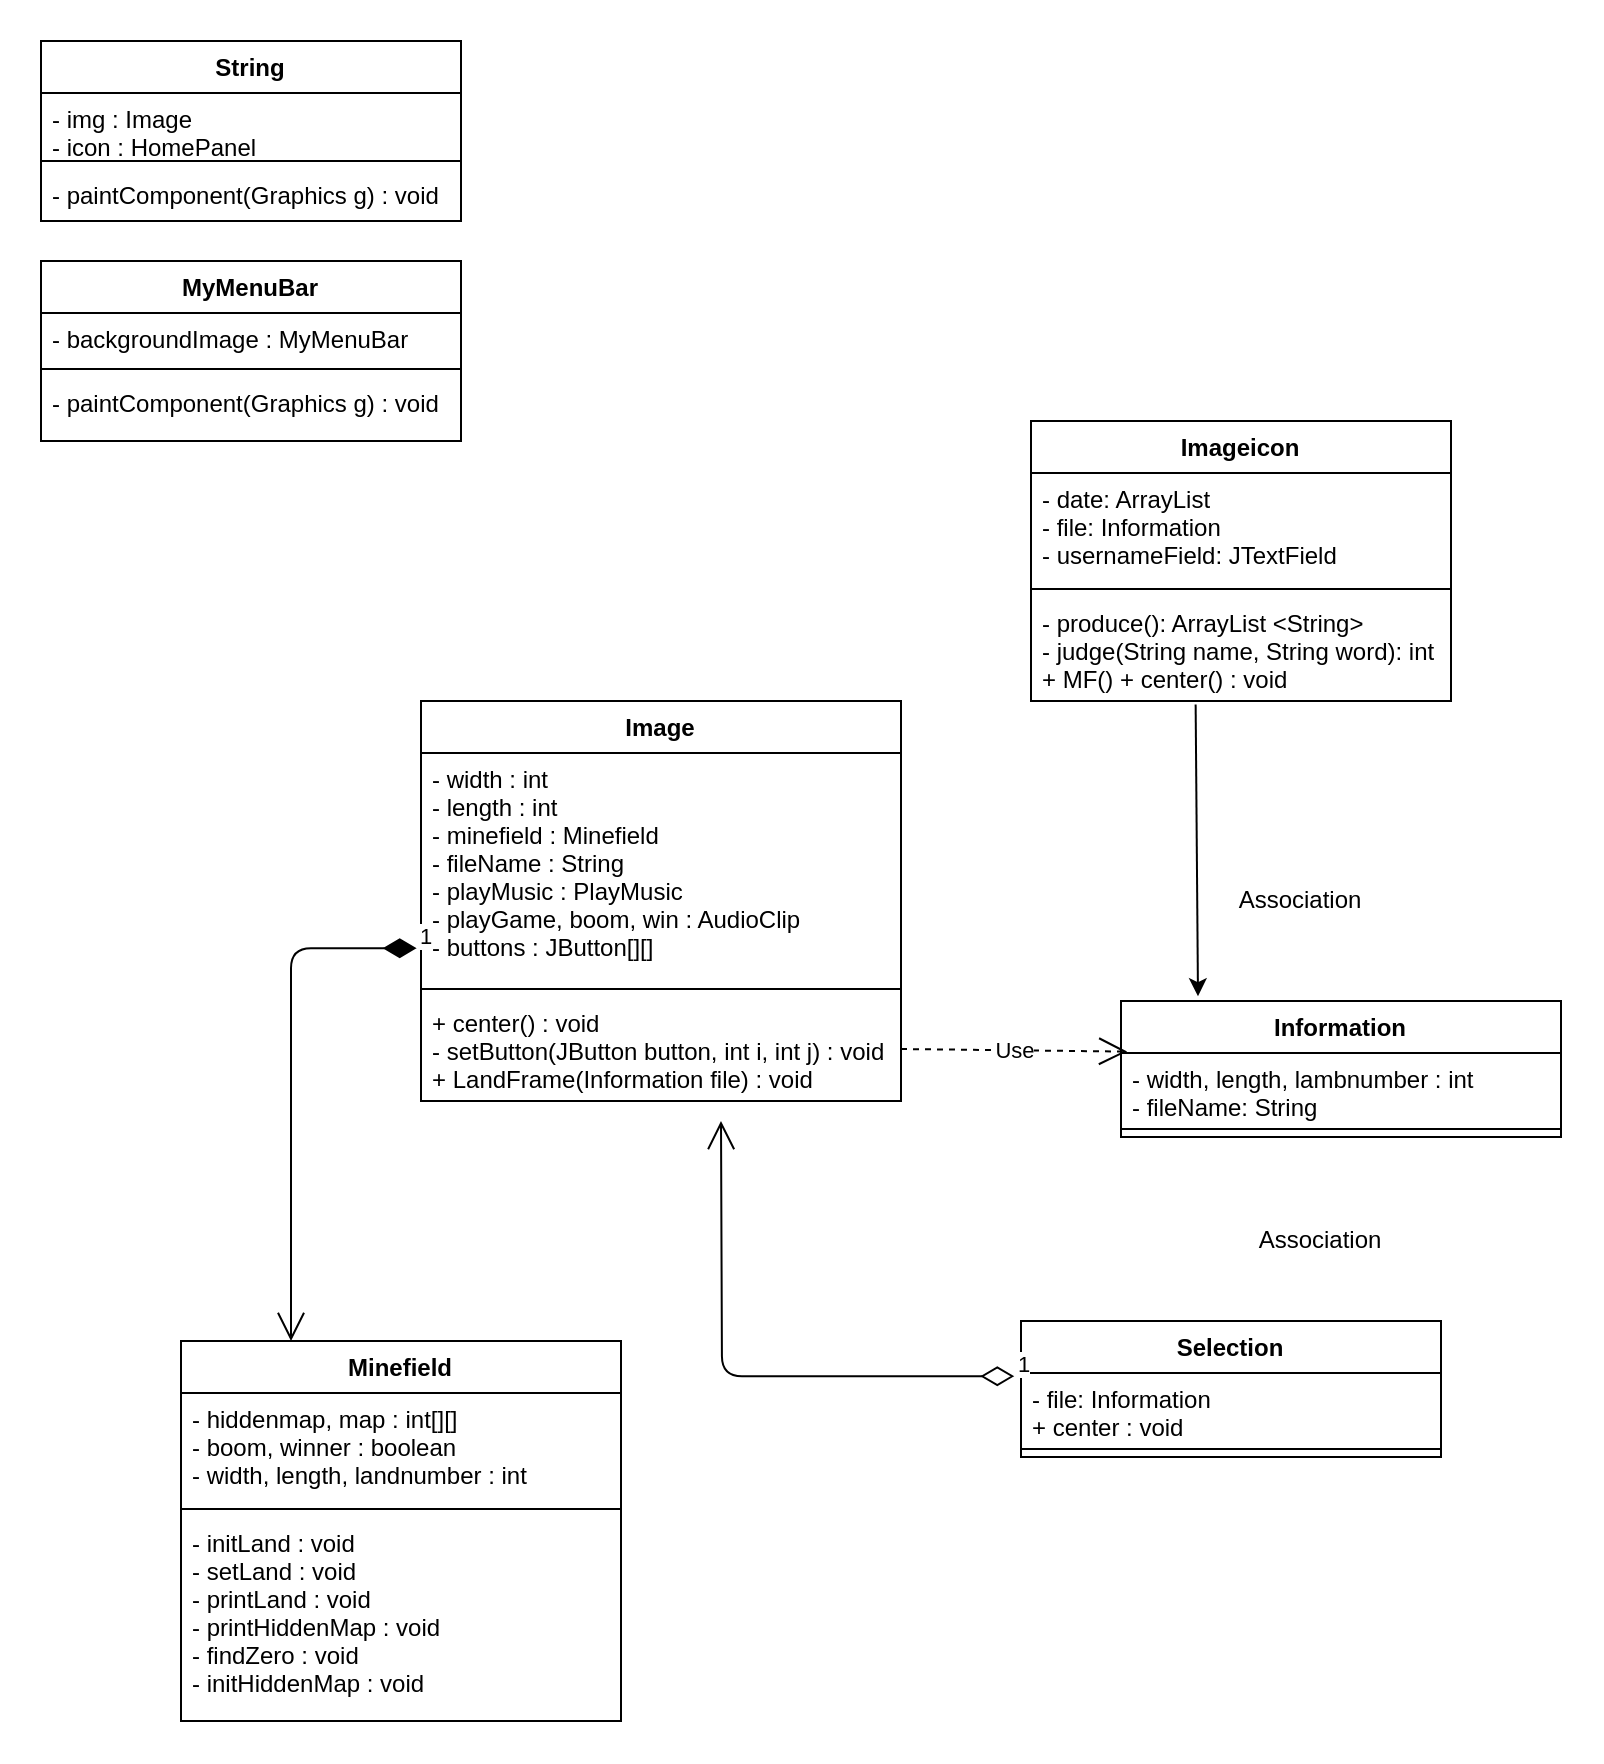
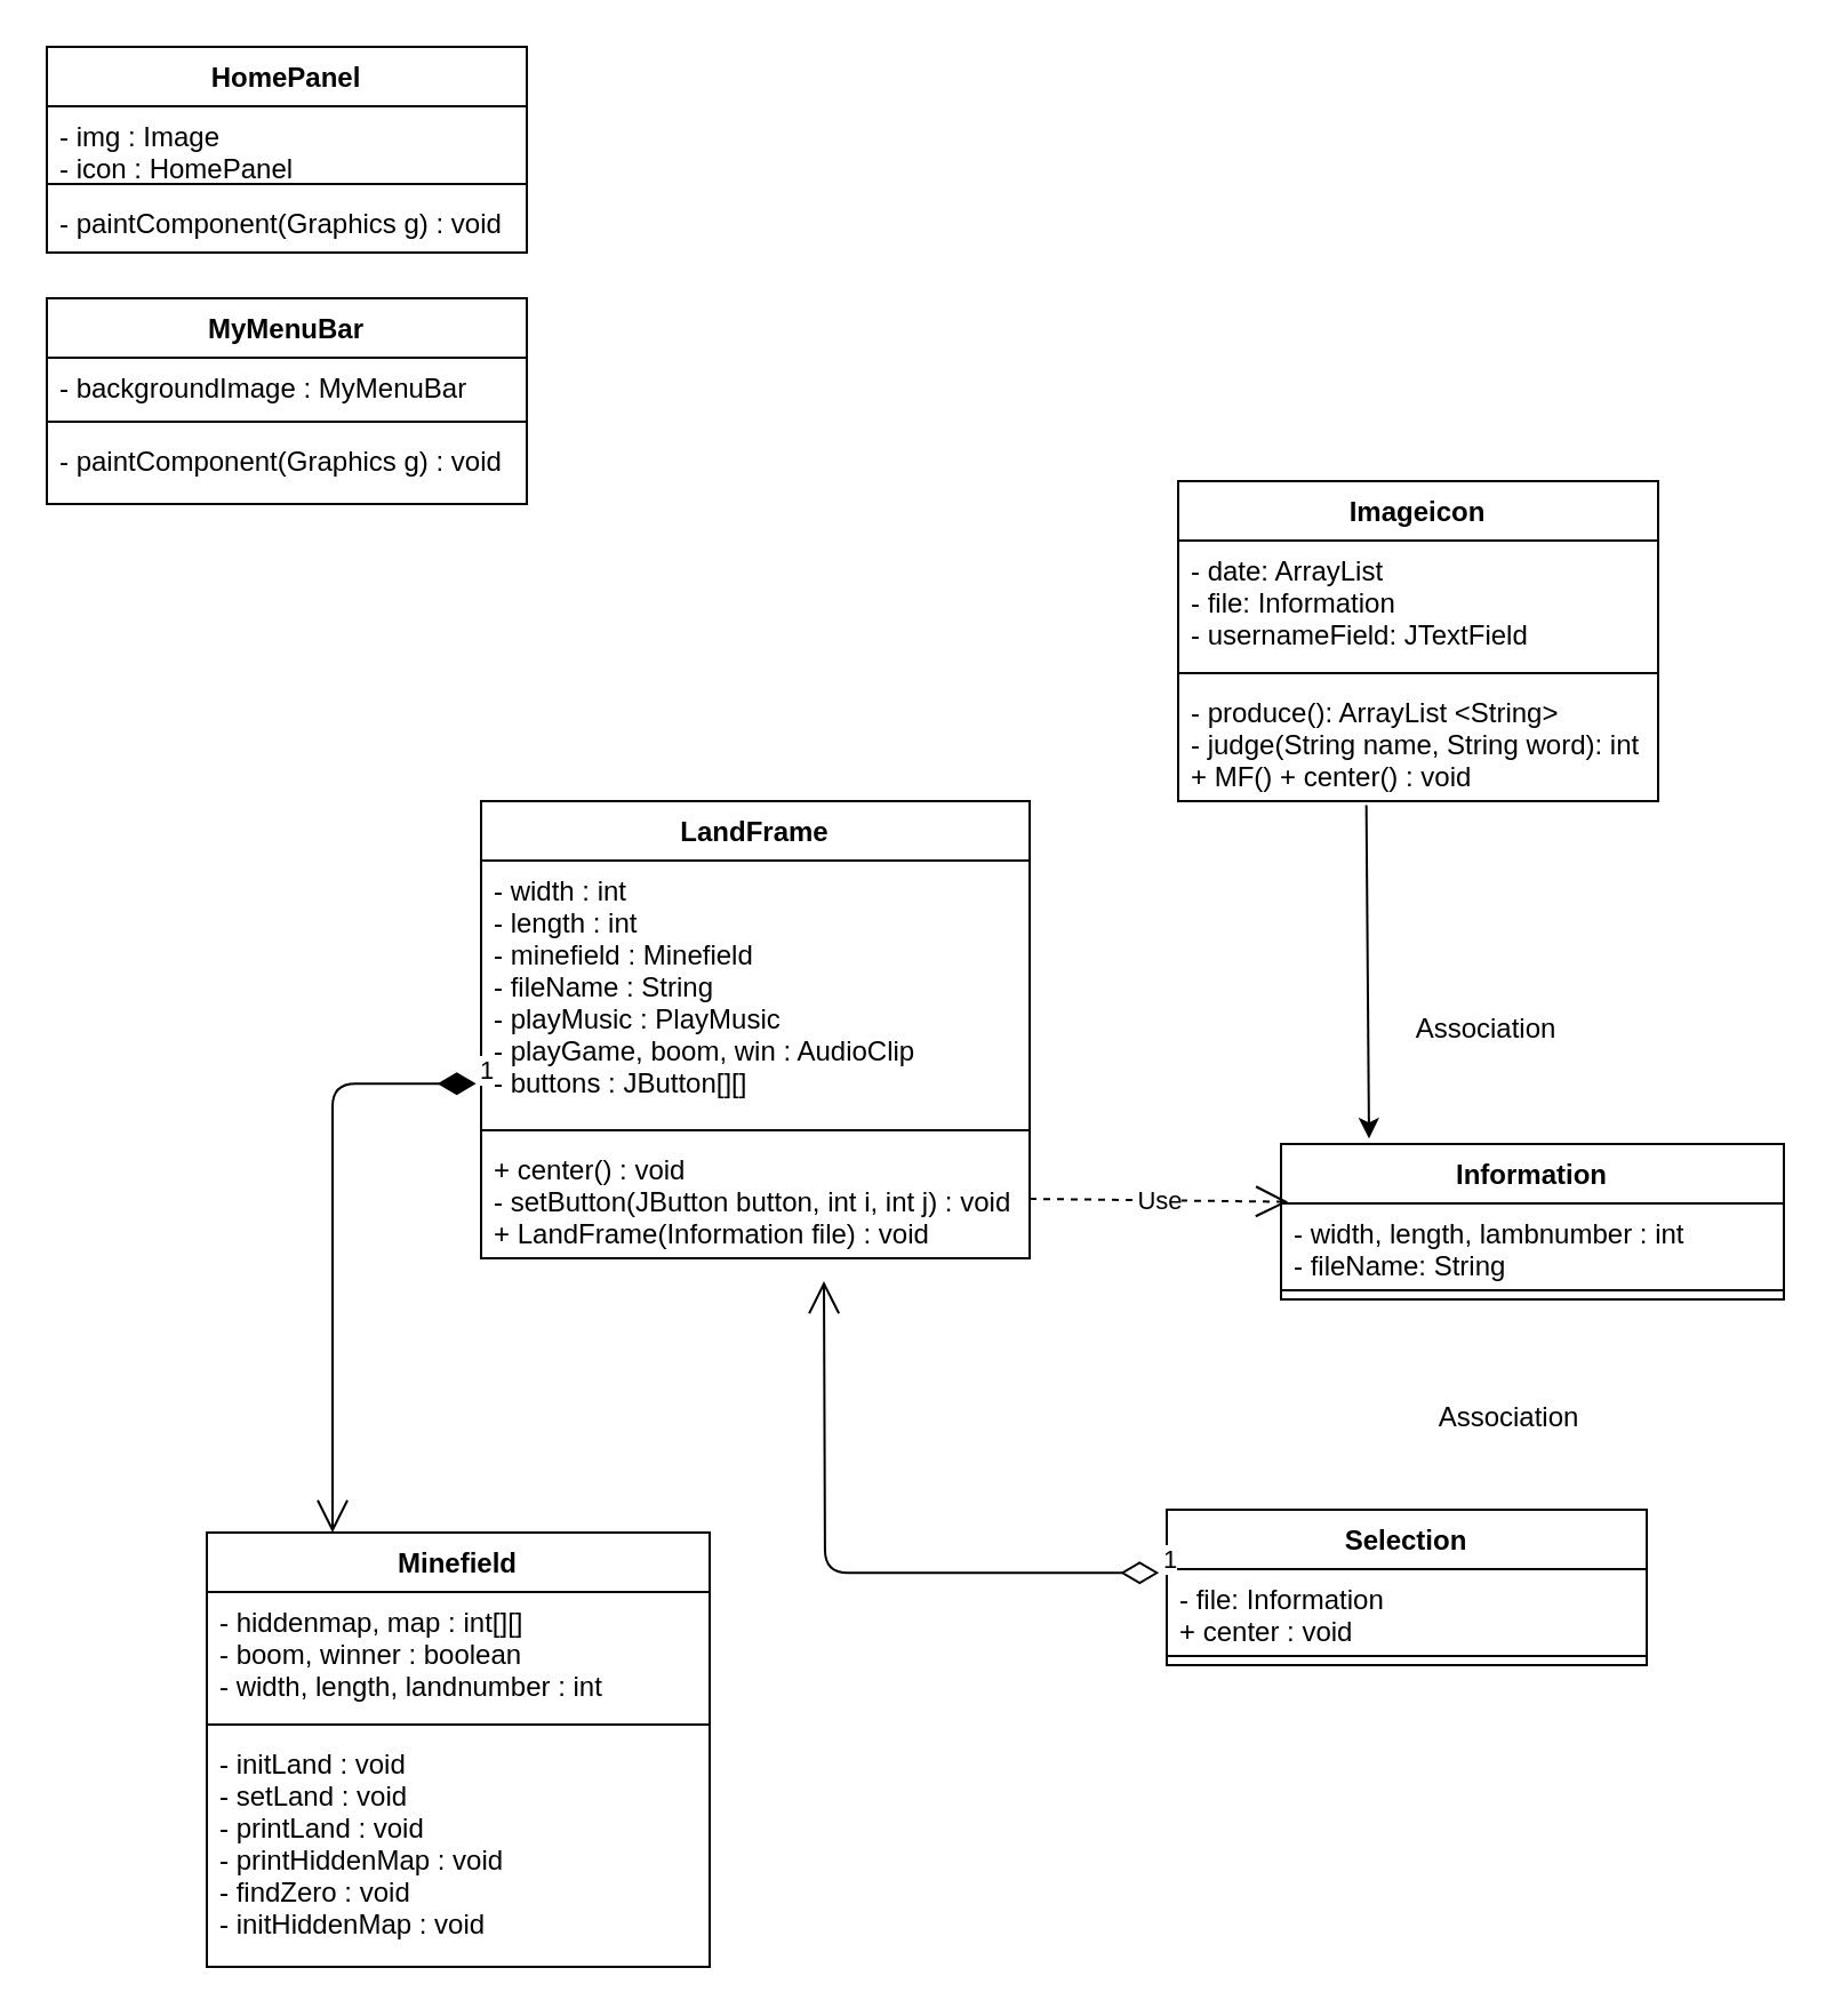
- <mxCell id="20" value="String&#10;" style="swimlane;fontStyle=1;align=center;verticalAlign=top;childLayout=stackLayout;horizontal=1;startSize=26;horizontalStack=0;resizeParent=1;resizeParentMax=0;resizeLast=0;collapsible=1;marginBottom=0;" vertex="1" parent="1"><mxGeometry x="20" y="20" width="210" height="90" as="geometry" /></mxCell>
+ <mxCell id="20" value="HomePanel&#10;" style="swimlane;fontStyle=1;align=center;verticalAlign=top;childLayout=stackLayout;horizontal=1;startSize=26;horizontalStack=0;resizeParent=1;resizeParentMax=0;resizeLast=0;collapsible=1;marginBottom=0;" vertex="1" parent="1"><mxGeometry x="20" y="20" width="210" height="90" as="geometry" /></mxCell>
- <mxCell id="16" value="Image" style="swimlane;fontStyle=1;align=center;verticalAlign=top;childLayout=stackLayout;horizontal=1;startSize=26;horizontalStack=0;resizeParent=1;resizeParentMax=0;resizeLast=0;collapsible=1;marginBottom=0;" parent="1" vertex="1"><mxGeometry x="210" y="350" width="240" height="200" as="geometry" /></mxCell>
+ <mxCell id="16" value="LandFrame" style="swimlane;fontStyle=1;align=center;verticalAlign=top;childLayout=stackLayout;horizontal=1;startSize=26;horizontalStack=0;resizeParent=1;resizeParentMax=0;resizeLast=0;collapsible=1;marginBottom=0;" parent="1" vertex="1"><mxGeometry x="210" y="350" width="240" height="200" as="geometry" /></mxCell>
